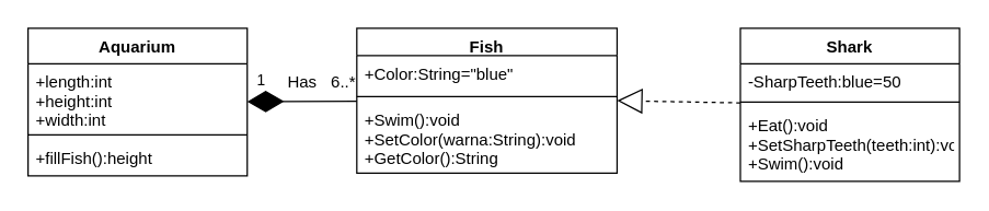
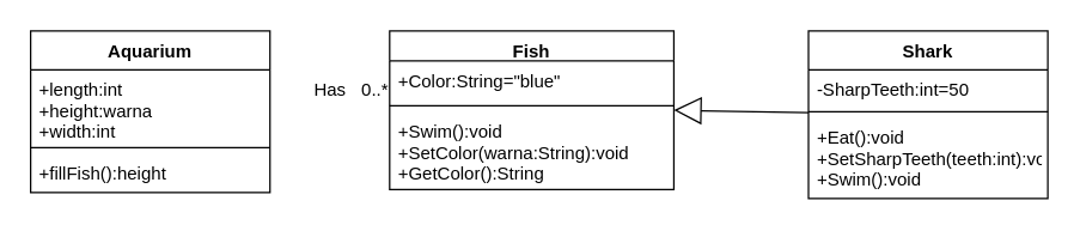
- <mxCell id="11" value="+length:int&#10;+height:int&#10;+width:int" style="text;strokeColor=none;fillColor=none;align=left;verticalAlign=top;spacingLeft=4;spacingRight=4;overflow=hidden;rotatable=0;points=[[0,0.5],[1,0.5]];portConstraint=eastwest;" vertex="1" parent="10"><mxGeometry y="26" width="160" height="48" as="geometry" /></mxCell>
+ <mxCell id="11" value="+length:int&#10;+height:warna&#10;+width:int" style="text;strokeColor=none;fillColor=none;align=left;verticalAlign=top;spacingLeft=4;spacingRight=4;overflow=hidden;rotatable=0;points=[[0,0.5],[1,0.5]];portConstraint=eastwest;" vertex="1" parent="10"><mxGeometry y="26" width="160" height="48" as="geometry" /></mxCell>
- <mxCell id="7" value="-SharpTeeth:blue=50" style="text;strokeColor=none;fillColor=none;align=left;verticalAlign=top;spacingLeft=4;spacingRight=4;overflow=hidden;rotatable=0;points=[[0,0.5],[1,0.5]];portConstraint=eastwest;" vertex="1" parent="6"><mxGeometry y="26" width="160" height="24" as="geometry" /></mxCell>
+ <mxCell id="7" value="-SharpTeeth:int=50" style="text;strokeColor=none;fillColor=none;align=left;verticalAlign=top;spacingLeft=4;spacingRight=4;overflow=hidden;rotatable=0;points=[[0,0.5],[1,0.5]];portConstraint=eastwest;" vertex="1" parent="6"><mxGeometry y="26" width="160" height="24" as="geometry" /></mxCell>
- <mxCell id="17" value="6..*" style="text;html=1;align=center;verticalAlign=middle;resizable=0;points=[];autosize=1;" vertex="1" parent="1"><mxGeometry x="235" y="50" width="30" height="20" as="geometry" /></mxCell>
+ <mxCell id="17" value="0..*" style="text;html=1;align=center;verticalAlign=middle;resizable=0;points=[];autosize=1;" vertex="1" parent="1"><mxGeometry x="235" y="50" width="30" height="20" as="geometry" /></mxCell>
- <mxCell id="15" value="" style="endArrow=diamondThin;endFill=1;endSize=24;html=1;" edge="1" parent="1" source="2" target="10"><mxGeometry width="160" relative="1" as="geometry"><mxPoint x="290" y="90" as="sourcePoint" /><mxPoint x="450" y="90" as="targetPoint" /></mxGeometry></mxCell>
- <mxCell id="16" value="1" style="edgeLabel;html=1;align=center;verticalAlign=middle;resizable=0;points=[];" vertex="1" connectable="0" parent="15"><mxGeometry x="0.76" y="-3" relative="1" as="geometry"><mxPoint y="-12.65" as="offset" /></mxGeometry></mxCell>
- <mxCell id="14" value="" style="endArrow=block;endSize=16;endFill=0;html=1;entryX=1;entryY=0.5;entryDx=0;entryDy=0;dashed=1;" edge="1" parent="1" source="6" target="2"><mxGeometry width="160" relative="1" as="geometry"><mxPoint x="290" y="90" as="sourcePoint" /><mxPoint x="450" y="90" as="targetPoint" /></mxGeometry></mxCell>
+ <mxCell id="14" value="" style="endArrow=block;endSize=16;endFill=0;html=1;entryX=1;entryY=0.5;entryDx=0;entryDy=0;" edge="1" parent="1" source="6" target="2"><mxGeometry width="160" relative="1" as="geometry"><mxPoint x="290" y="90" as="sourcePoint" /><mxPoint x="450" y="90" as="targetPoint" /></mxGeometry></mxCell>
